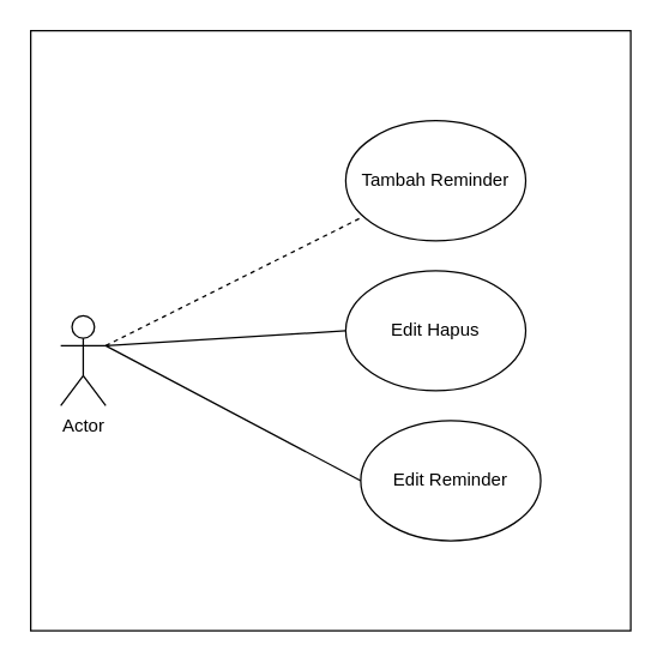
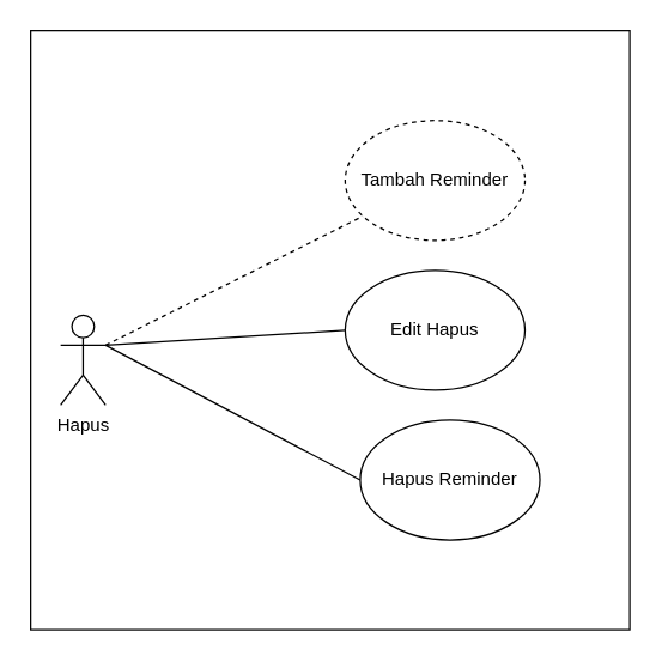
- <mxCell id="5" value="Tambah Reminder" style="ellipse;whiteSpace=wrap;html=1;" vertex="1" parent="1"><mxGeometry x="230" y="80" width="120" height="80" as="geometry" /></mxCell>
+ <mxCell id="5" value="Tambah Reminder" style="ellipse;whiteSpace=wrap;html=1;dashed=1;" vertex="1" parent="1"><mxGeometry x="230" y="80" width="120" height="80" as="geometry" /></mxCell>
- <mxCell id="3" value="Actor" style="shape=umlActor;verticalLabelPosition=bottom;verticalAlign=top;html=1;outlineConnect=0;" vertex="1" parent="1"><mxGeometry x="40" y="210" width="30" height="60" as="geometry" /></mxCell>
+ <mxCell id="3" value="Hapus" style="shape=umlActor;verticalLabelPosition=bottom;verticalAlign=top;html=1;outlineConnect=0;" vertex="1" parent="1"><mxGeometry x="40" y="210" width="30" height="60" as="geometry" /></mxCell>
- <mxCell id="7" value="Edit Reminder" style="ellipse;whiteSpace=wrap;html=1;" vertex="1" parent="1"><mxGeometry x="240" y="280" width="120" height="80" as="geometry" /></mxCell>
+ <mxCell id="7" value="Hapus Reminder" style="ellipse;whiteSpace=wrap;html=1;" vertex="1" parent="1"><mxGeometry x="240" y="280" width="120" height="80" as="geometry" /></mxCell>
